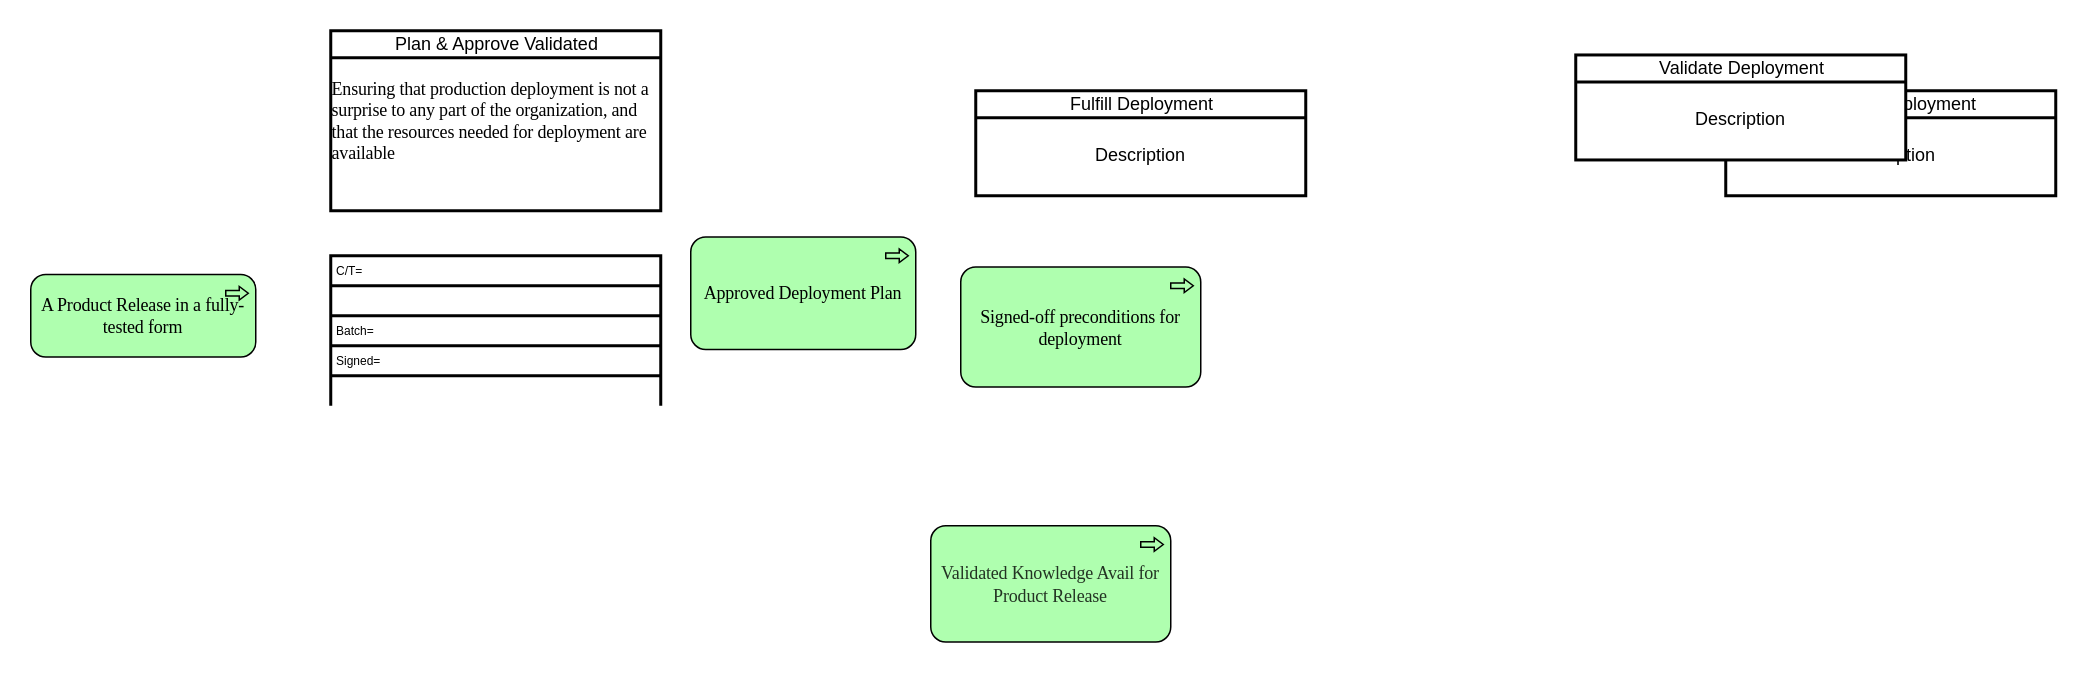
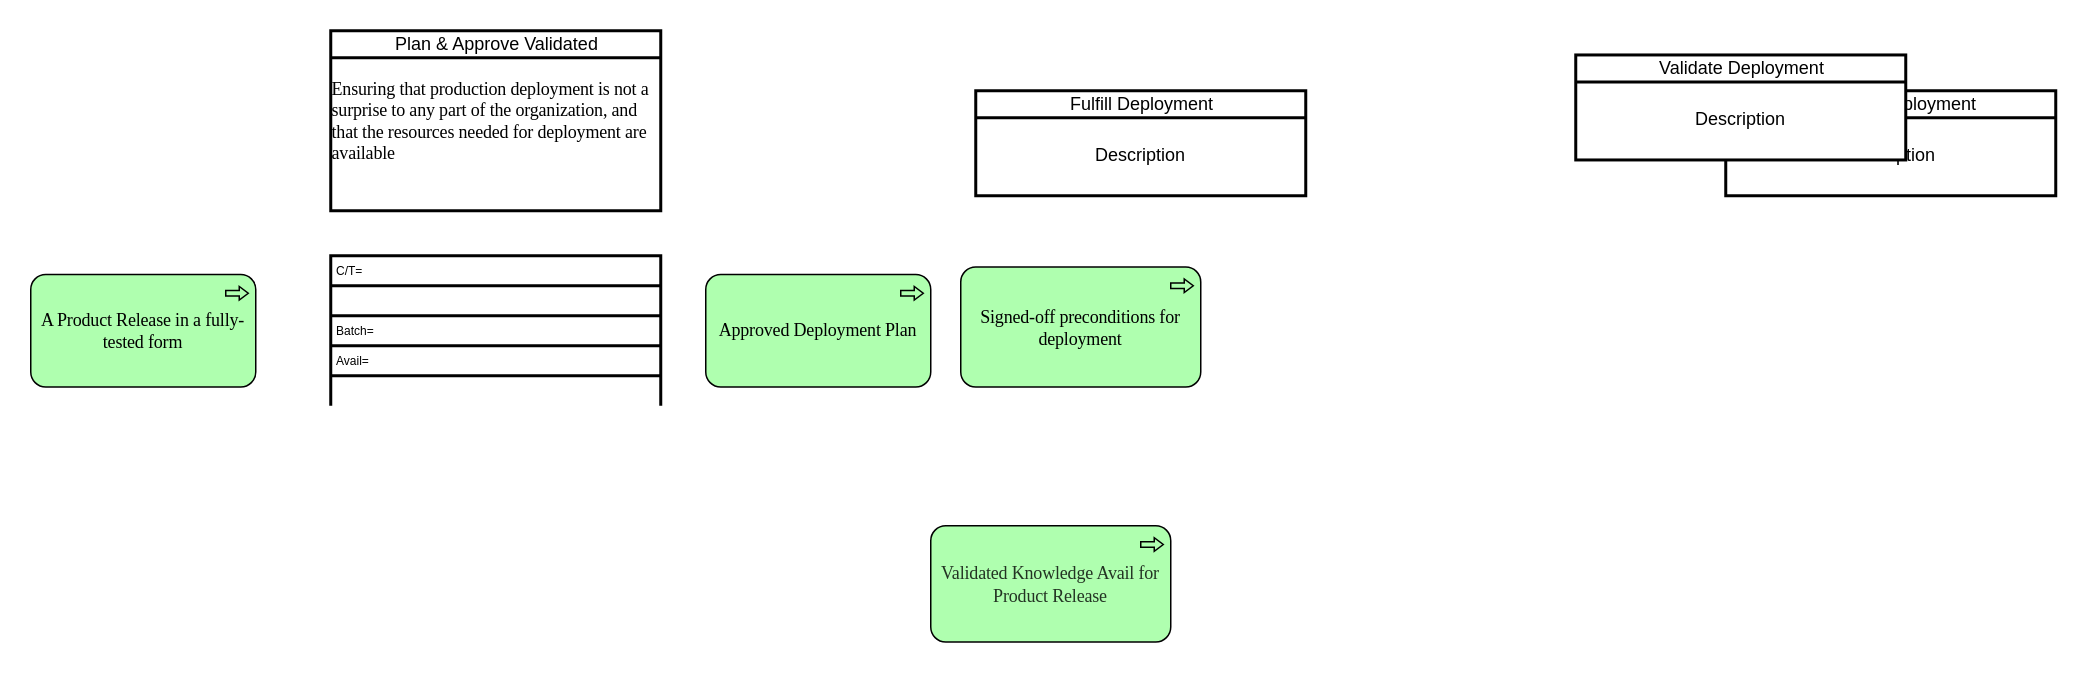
- <mxCell id="16" value="&lt;span style=&quot;font-family: Verdana; letter-spacing: -0.01em;&quot;&gt;Approved Deployment Plan&lt;/span&gt;" style="html=1;outlineConnect=0;whiteSpace=wrap;fillColor=#AFFFAF;shape=mxgraph.archimate3.application;appType=proc;archiType=rounded;" vertex="1" parent="1"><mxGeometry x="460" y="157.5" width="150" height="75" as="geometry" /></mxCell>
+ <mxCell id="16" value="&lt;span style=&quot;font-family: Verdana; letter-spacing: -0.01em;&quot;&gt;Approved Deployment Plan&lt;/span&gt;" style="html=1;outlineConnect=0;whiteSpace=wrap;fillColor=#AFFFAF;shape=mxgraph.archimate3.application;appType=proc;archiType=rounded;" vertex="1" parent="1"><mxGeometry x="470" y="182.5" width="150" height="75" as="geometry" /></mxCell>
- <mxCell id="15" value="&lt;span style=&quot;font-family: Verdana; letter-spacing: -0.01em;&quot;&gt;A Product Release in a fully-tested form&lt;/span&gt;" style="html=1;outlineConnect=0;whiteSpace=wrap;fillColor=#AFFFAF;shape=mxgraph.archimate3.application;appType=proc;archiType=rounded;" vertex="1" parent="1"><mxGeometry x="20" y="182.5" width="150" height="55" as="geometry" /></mxCell>
+ <mxCell id="15" value="&lt;span style=&quot;font-family: Verdana; letter-spacing: -0.01em;&quot;&gt;A Product Release in a fully-tested form&lt;/span&gt;" style="html=1;outlineConnect=0;whiteSpace=wrap;fillColor=#AFFFAF;shape=mxgraph.archimate3.application;appType=proc;archiType=rounded;" vertex="1" parent="1"><mxGeometry x="20" y="182.5" width="150" height="75" as="geometry" /></mxCell>
- <mxCell id="13" value="Signed=" style="text;fontSize=8;spacingLeft=2;verticalAlign=middle;html=1;whiteSpace=wrap;" vertex="1" parent="10"><mxGeometry y="60" width="220" height="20" as="geometry" /></mxCell>
+ <mxCell id="13" value="Avail=" style="text;fontSize=8;spacingLeft=2;verticalAlign=middle;html=1;whiteSpace=wrap;" vertex="1" parent="10"><mxGeometry y="60" width="220" height="20" as="geometry" /></mxCell>
